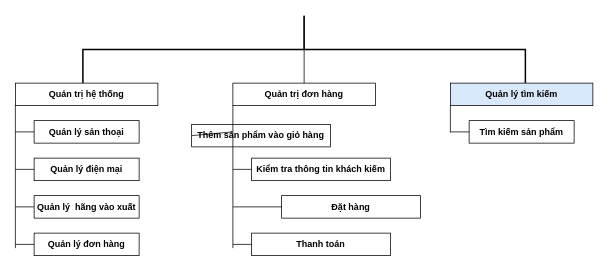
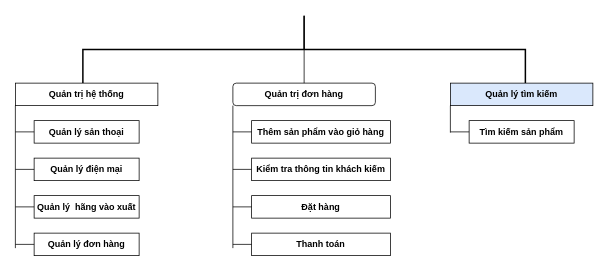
- <mxCell id="13" value="&lt;b&gt;Quản trị đơn hàng&lt;/b&gt;" style="rounded=0;whiteSpace=wrap;html=1;" parent="1" vertex="1"><mxGeometry x="310" y="110" width="190" height="30" as="geometry" /></mxCell>
+ <mxCell id="13" value="&lt;b&gt;Quản trị đơn hàng&lt;/b&gt;" style="whiteSpace=wrap;html=1;rounded=1;" parent="1" vertex="1"><mxGeometry x="310" y="110" width="190" height="30" as="geometry" /></mxCell>
- <mxCell id="15" value="&lt;b&gt;Thêm sản phẩm vào giỏ hàng&lt;/b&gt;" style="rounded=0;whiteSpace=wrap;html=1;" parent="1" vertex="1"><mxGeometry x="255" y="165" width="185" height="30" as="geometry" /></mxCell>
+ <mxCell id="15" value="&lt;b&gt;Thêm sản phẩm vào giỏ hàng&lt;/b&gt;" style="rounded=0;whiteSpace=wrap;html=1;" parent="1" vertex="1"><mxGeometry x="335" y="160" width="185" height="30" as="geometry" /></mxCell>
- <mxCell id="17" value="&lt;b&gt;Đặt hàng&lt;/b&gt;" style="rounded=0;whiteSpace=wrap;html=1;" parent="1" vertex="1"><mxGeometry x="375" y="260" width="185" height="30" as="geometry" /></mxCell>
+ <mxCell id="17" value="&lt;b&gt;Đặt hàng&lt;/b&gt;" style="rounded=0;whiteSpace=wrap;html=1;" parent="1" vertex="1"><mxGeometry x="335" y="260" width="185" height="30" as="geometry" /></mxCell>
